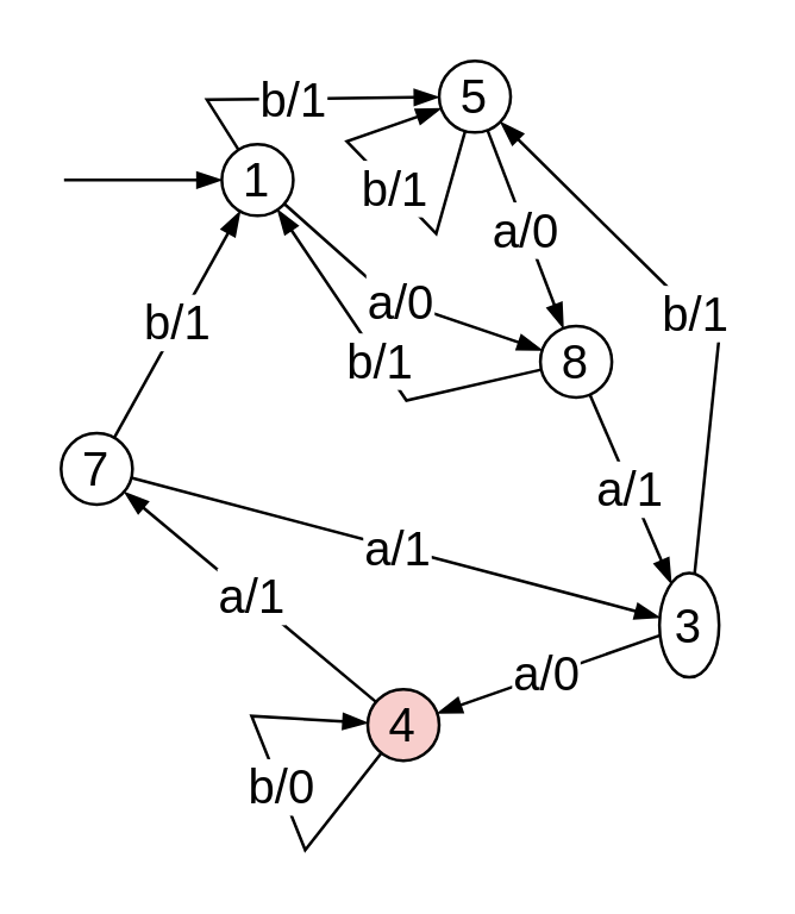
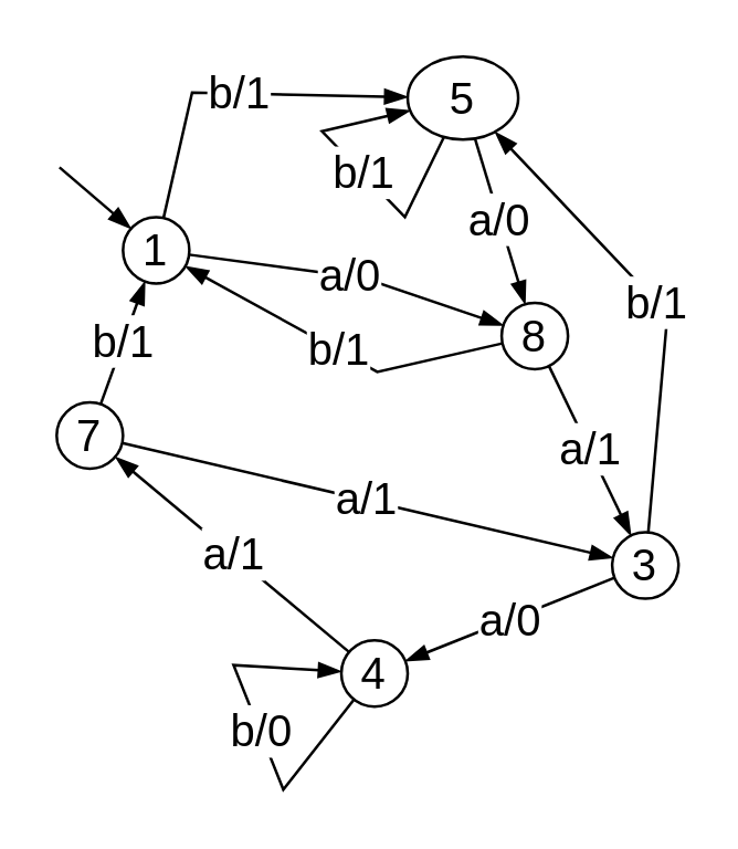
- <mxCell id="4" value="5" style="ellipse;whiteSpace=wrap;html=1;fontFamily=Helvetica;fontSize=16;" parent="1" vertex="1"><mxGeometry x="147" y="20" width="24" height="24" as="geometry" /></mxCell>
+ <mxCell id="4" value="5" style="ellipse;whiteSpace=wrap;html=1;fontFamily=Helvetica;fontSize=16;" parent="1" vertex="1"><mxGeometry x="147" y="20" width="40" height="30" as="geometry" /></mxCell>
- <mxCell id="2" value="1" style="ellipse;whiteSpace=wrap;html=1;fontFamily=Helvetica;fontSize=16;" parent="1" vertex="1"><mxGeometry x="74" y="48" width="24" height="24" as="geometry" /></mxCell>
+ <mxCell id="2" value="1" style="ellipse;whiteSpace=wrap;html=1;fontFamily=Helvetica;fontSize=16;" parent="1" vertex="1"><mxGeometry x="44" y="78" width="24" height="24" as="geometry" /></mxCell>
- <mxCell id="8" value="3" style="ellipse;whiteSpace=wrap;html=1;fontFamily=Helvetica;fontSize=16;" parent="1" vertex="1"><mxGeometry x="221" y="192" width="20" height="35" as="geometry" /></mxCell>
+ <mxCell id="8" value="3" style="ellipse;whiteSpace=wrap;html=1;fontFamily=Helvetica;fontSize=16;" parent="1" vertex="1"><mxGeometry x="221" y="192" width="24" height="24" as="geometry" /></mxCell>
- <mxCell id="11" value="4" style="ellipse;whiteSpace=wrap;html=1;fontFamily=Helvetica;fontSize=16;fillColor=#f8cecc;" parent="1" vertex="1"><mxGeometry x="123" y="231" width="24" height="24" as="geometry" /></mxCell>
+ <mxCell id="11" value="4" style="ellipse;whiteSpace=wrap;html=1;fontFamily=Helvetica;fontSize=16;" parent="1" vertex="1"><mxGeometry x="123" y="231" width="24" height="24" as="geometry" /></mxCell>
